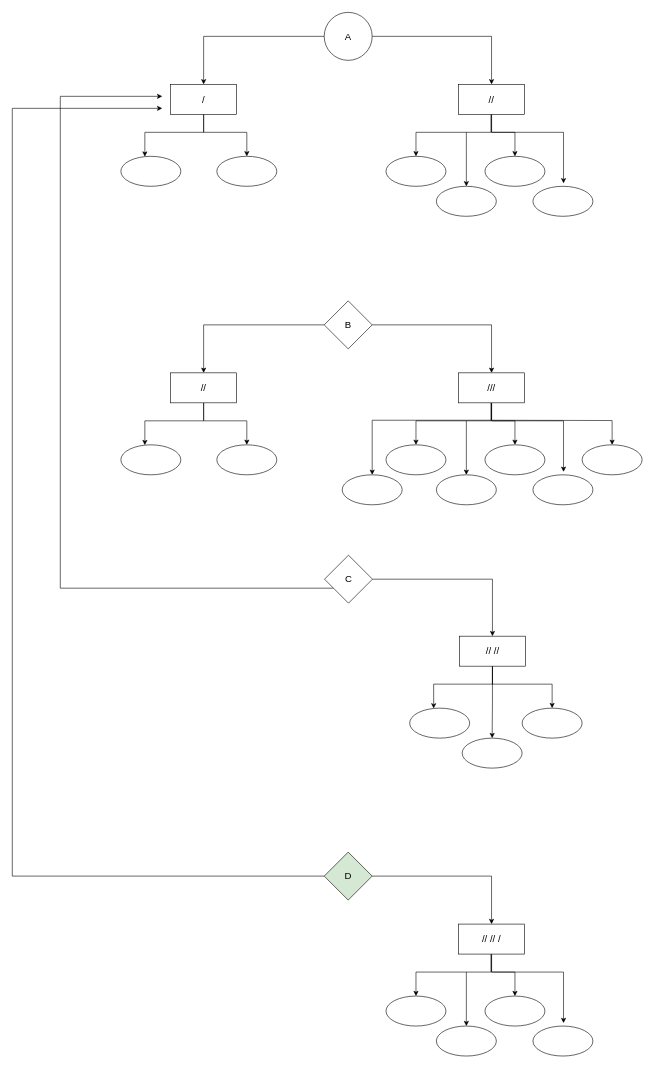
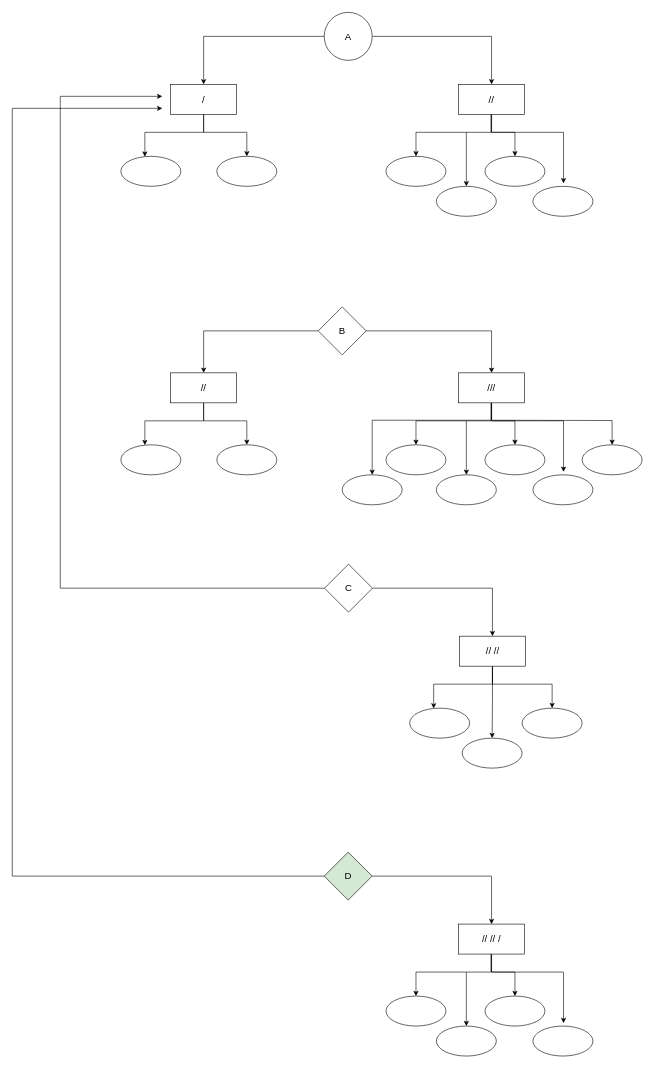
- <mxCell id="21" value="&lt;font style=&quot;font-size: 16px&quot;&gt;B&lt;/font&gt;" style="rhombus;whiteSpace=wrap;html=1;" vertex="1" parent="1"><mxGeometry x="540" y="501" width="80" height="80" as="geometry" /></mxCell>
+ <mxCell id="21" value="&lt;font style=&quot;font-size: 16px&quot;&gt;B&lt;/font&gt;" style="rhombus;whiteSpace=wrap;html=1;" vertex="1" parent="1"><mxGeometry x="530" y="511" width="80" height="80" as="geometry" /></mxCell>
- <mxCell id="40" value="&lt;font style=&quot;font-size: 16px&quot;&gt;C&lt;/font&gt;" style="rhombus;whiteSpace=wrap;html=1;" vertex="1" parent="1"><mxGeometry x="540.5" y="925" width="80" height="80" as="geometry" /></mxCell>
+ <mxCell id="40" value="&lt;font style=&quot;font-size: 16px&quot;&gt;C&lt;/font&gt;" style="rhombus;whiteSpace=wrap;html=1;" vertex="1" parent="1"><mxGeometry x="540.5" y="940" width="80" height="80" as="geometry" /></mxCell>
